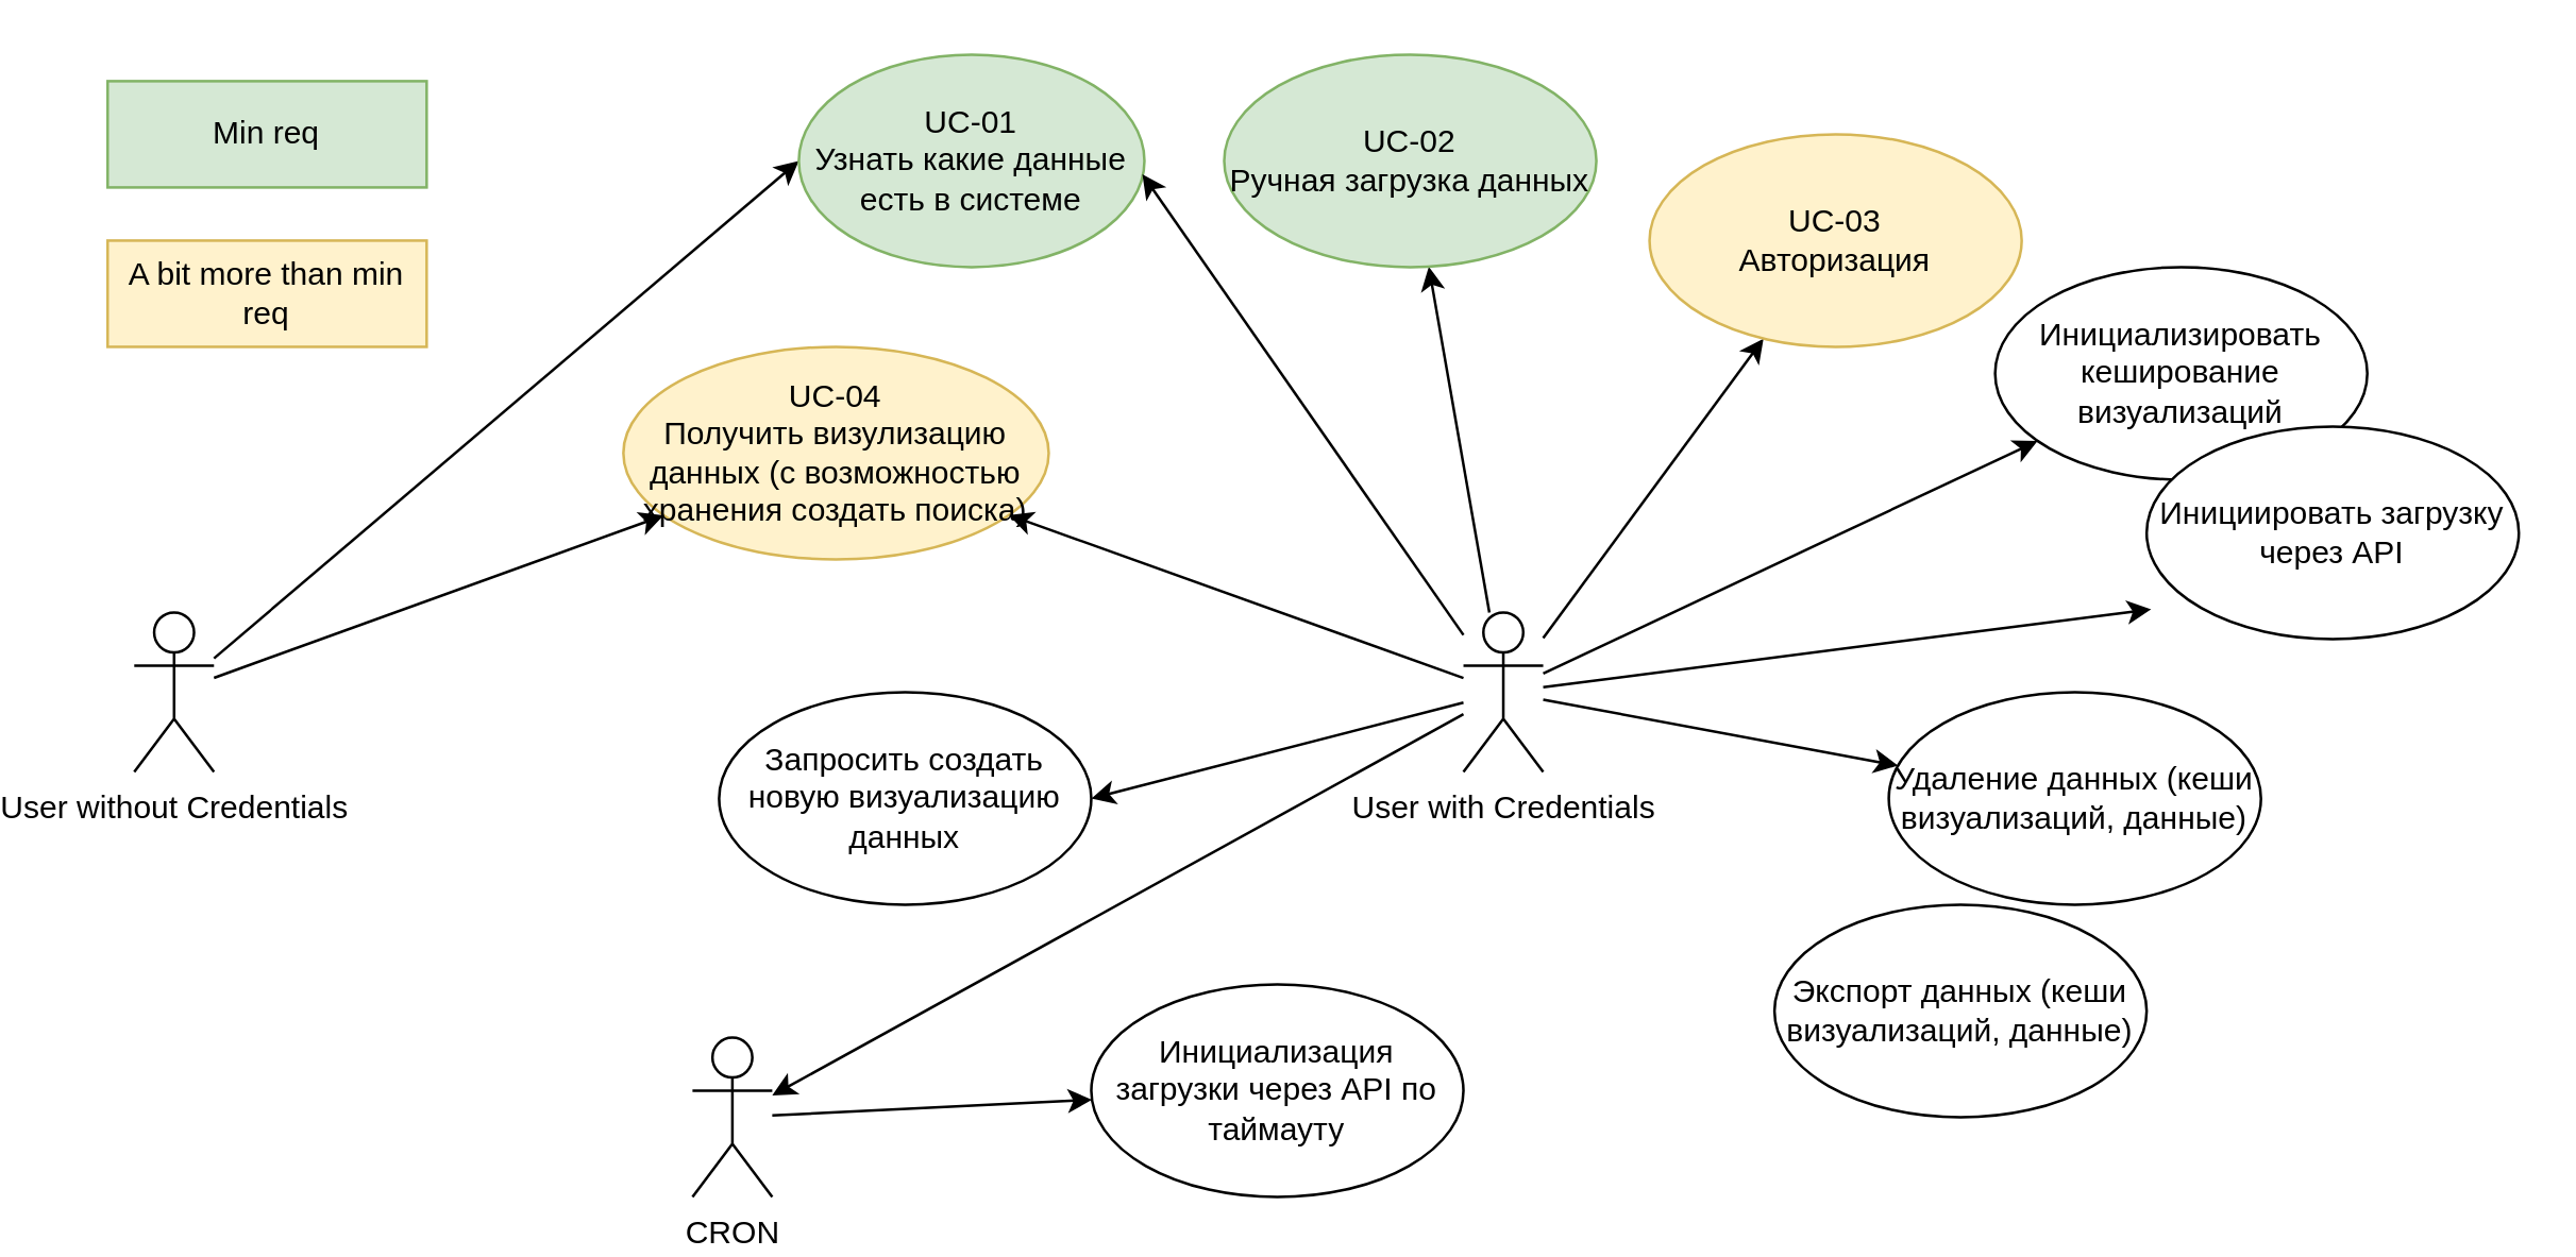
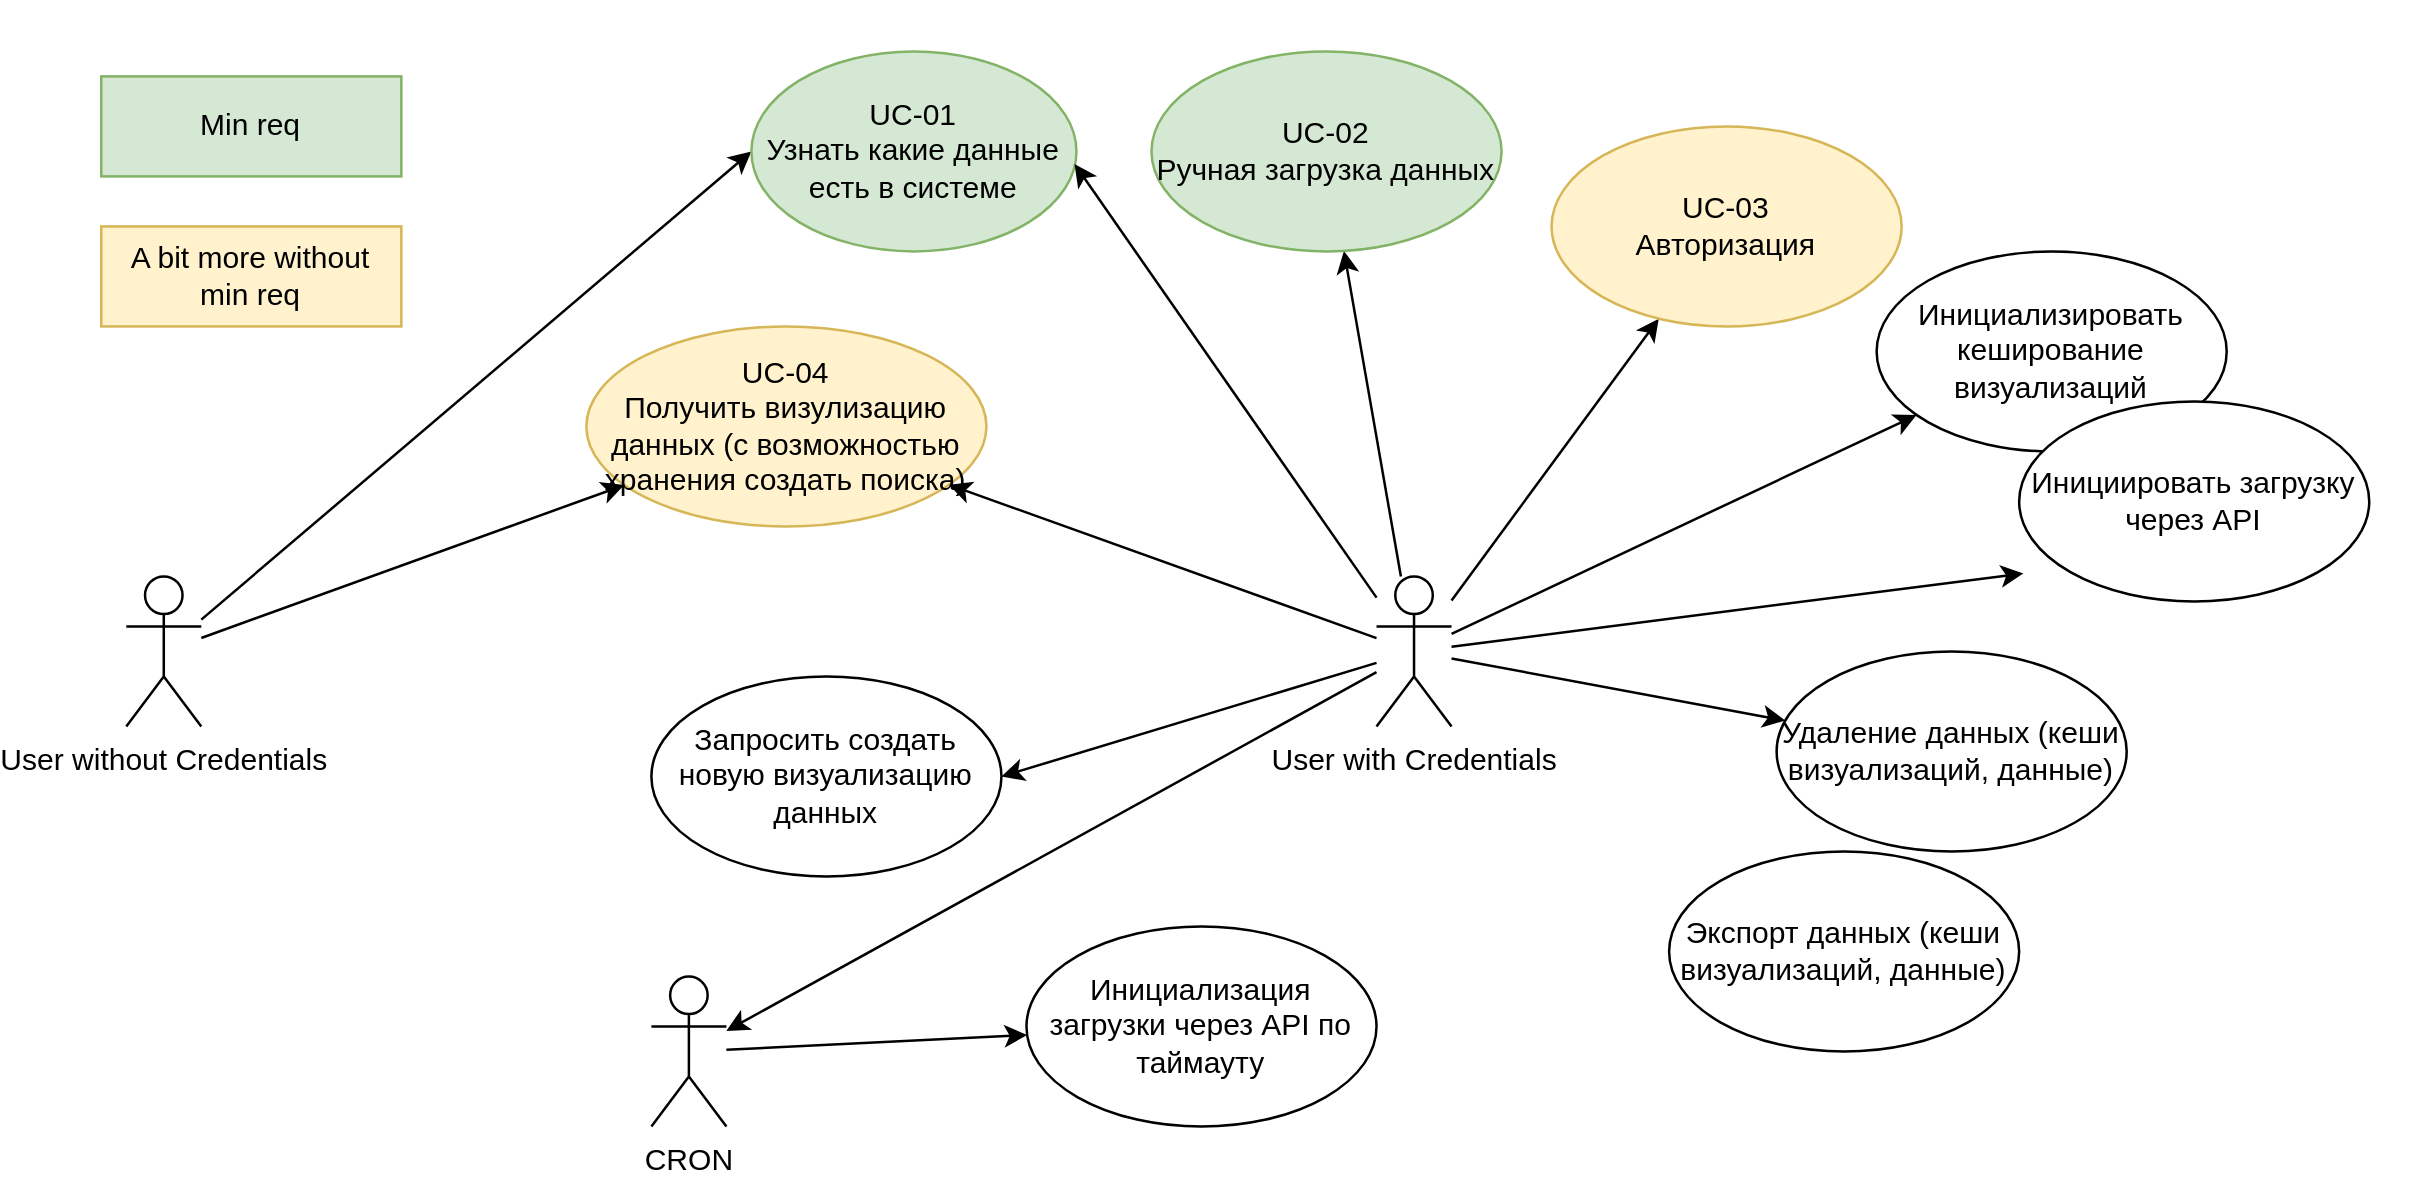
- <mxCell id="28" value="A bit more than min req" style="rounded=0;whiteSpace=wrap;html=1;fillColor=#fff2cc;strokeColor=#d6b656;" parent="1" vertex="1"><mxGeometry x="20" y="90" width="120" height="40" as="geometry" /></mxCell>
+ <mxCell id="28" value="A bit more without min req" style="rounded=0;whiteSpace=wrap;html=1;fillColor=#fff2cc;strokeColor=#d6b656;" parent="1" vertex="1"><mxGeometry x="20" y="90" width="120" height="40" as="geometry" /></mxCell>
- <mxCell id="7" value="Запросить создать новую визуализацию данных" style="ellipse;whiteSpace=wrap;html=1;" parent="1" vertex="1"><mxGeometry x="250" y="260" width="140" height="80" as="geometry" /></mxCell>
+ <mxCell id="7" value="Запросить создать новую визуализацию данных" style="ellipse;whiteSpace=wrap;html=1;" parent="1" vertex="1"><mxGeometry x="240" y="270" width="140" height="80" as="geometry" /></mxCell>
